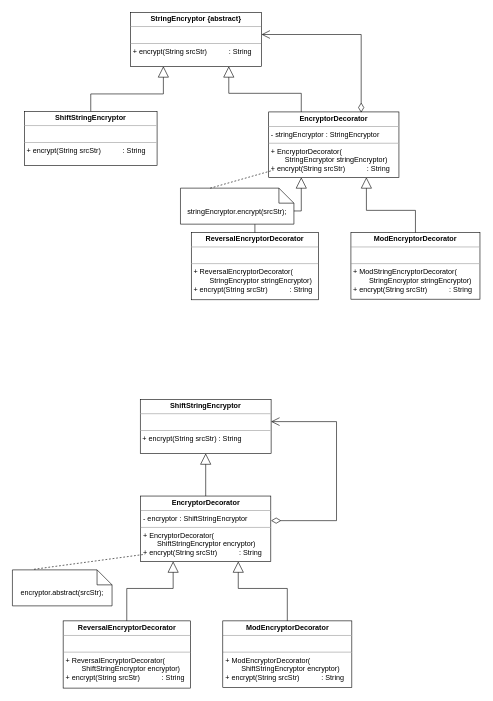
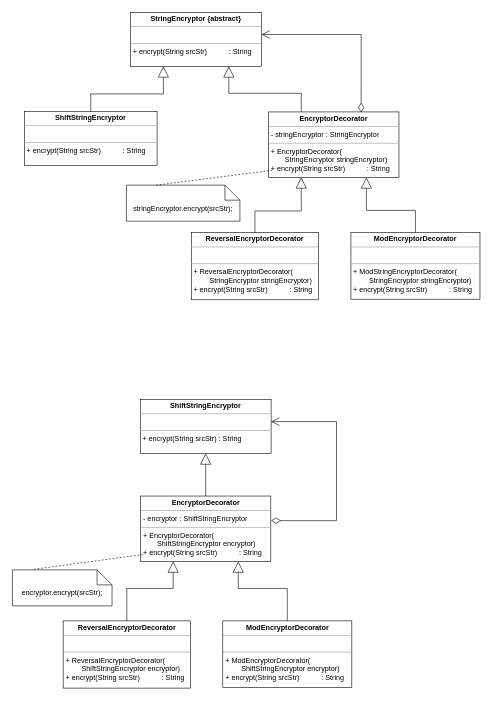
- <mxCell id="20" value="stringEncryptor.encrypt(srcStr);" style="shape=note2;boundedLbl=1;whiteSpace=wrap;html=1;size=25;verticalAlign=top;align=center;" vertex="1" parent="1"><mxGeometry x="300" y="313" width="189" height="60" as="geometry" /></mxCell>
+ <mxCell id="20" value="stringEncryptor.encrypt(srcStr);" style="shape=note2;boundedLbl=1;whiteSpace=wrap;html=1;size=25;verticalAlign=top;align=center;" vertex="1" parent="1"><mxGeometry x="210" y="308" width="189" height="60" as="geometry" /></mxCell>
- <mxCell id="22" value="encryptor.abstract(srcStr);" style="shape=note2;boundedLbl=1;whiteSpace=wrap;html=1;size=25;verticalAlign=top;align=center;" vertex="1" parent="1"><mxGeometry x="20" y="949" width="166" height="60" as="geometry" /></mxCell>
+ <mxCell id="22" value="encryptor.encrypt(srcStr);" style="shape=note2;boundedLbl=1;whiteSpace=wrap;html=1;size=25;verticalAlign=top;align=center;" vertex="1" parent="1"><mxGeometry x="20" y="949" width="166" height="60" as="geometry" /></mxCell>
